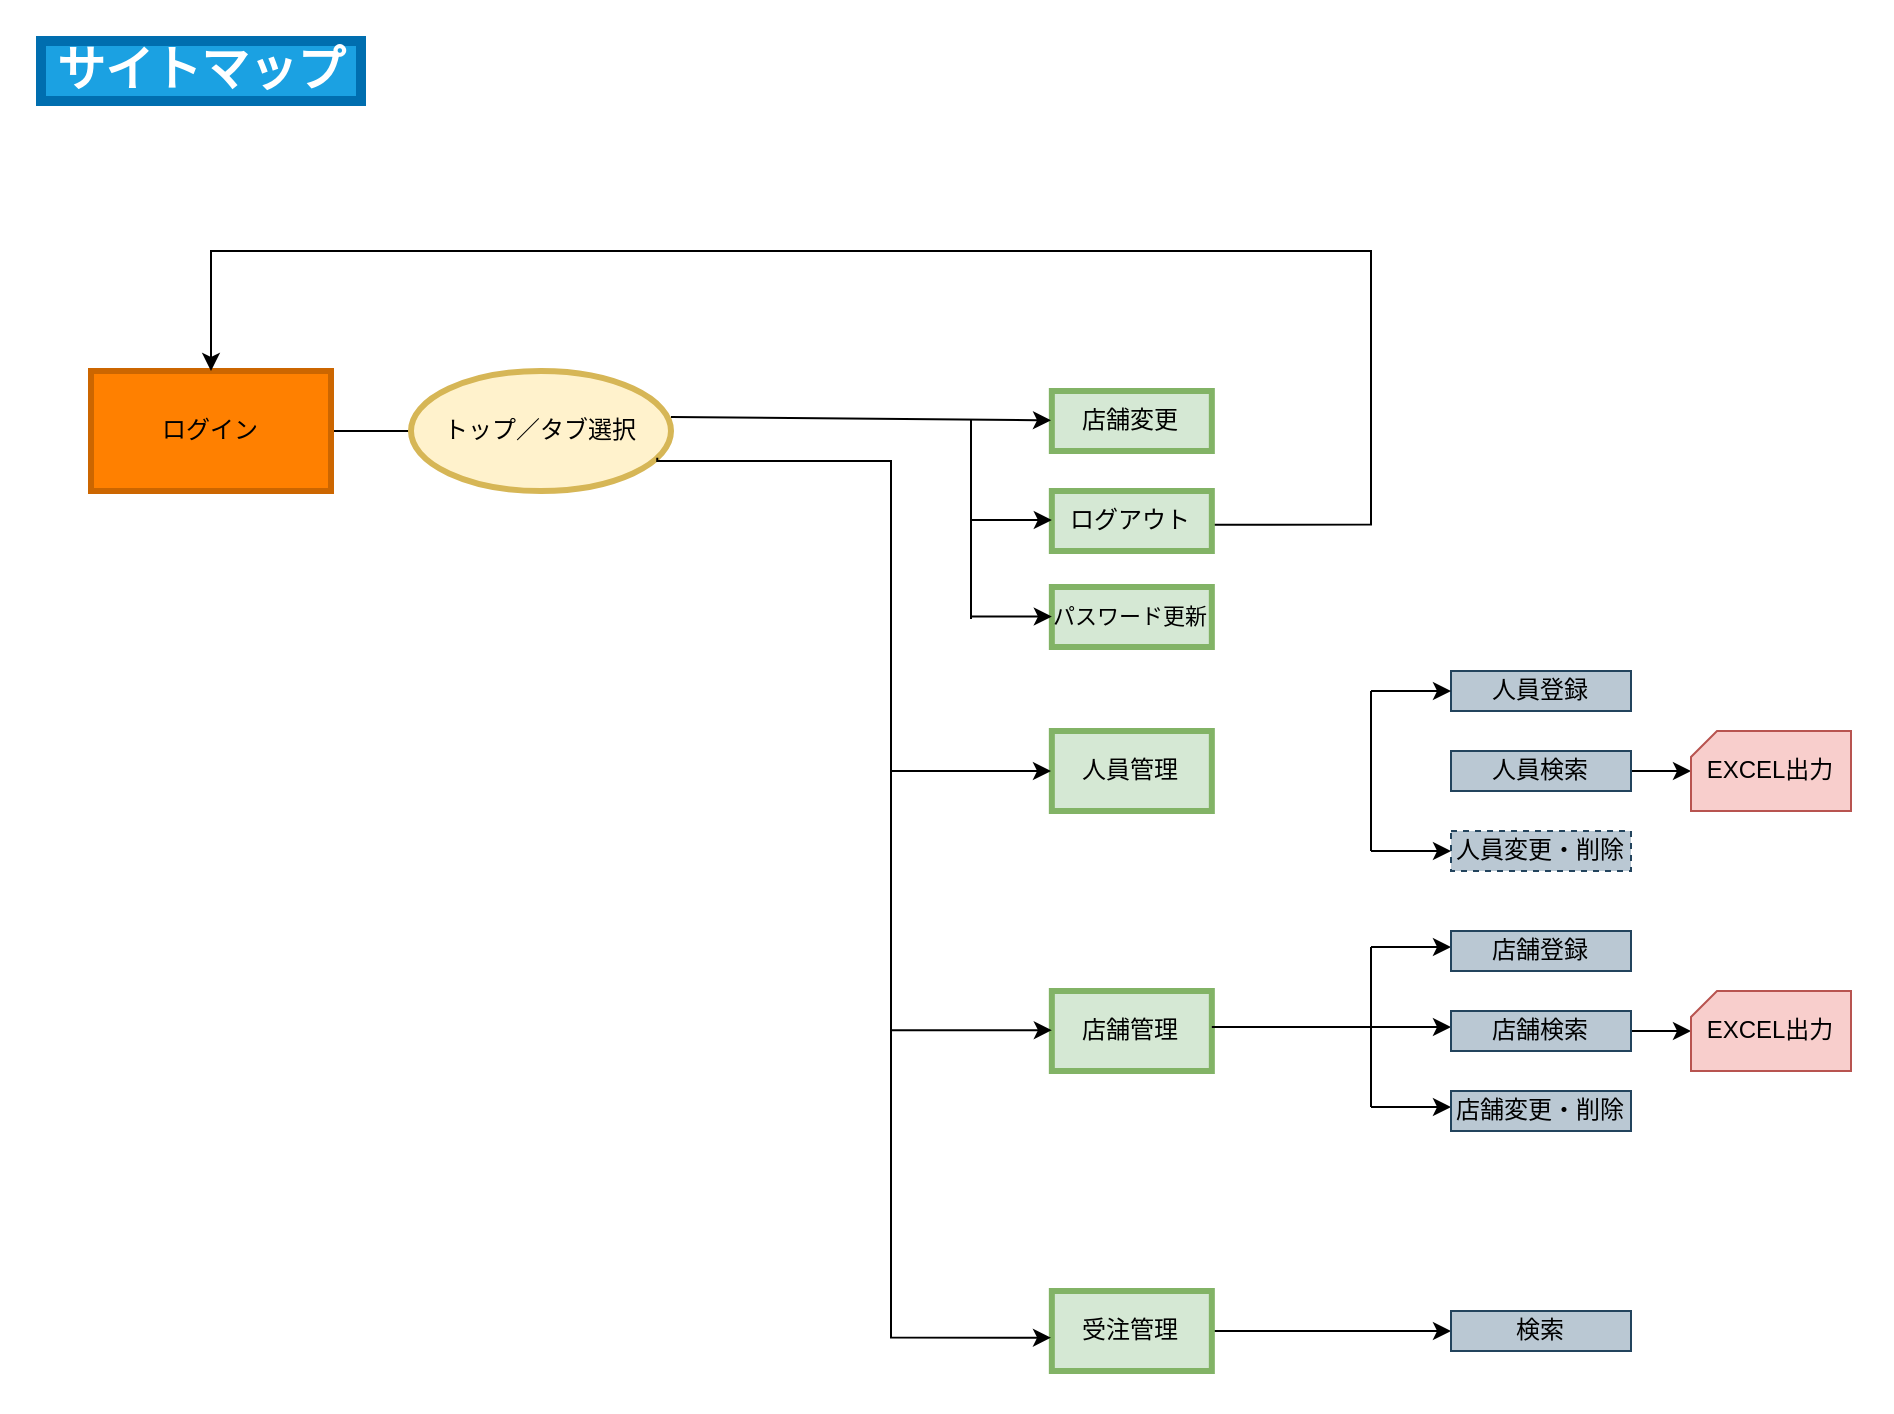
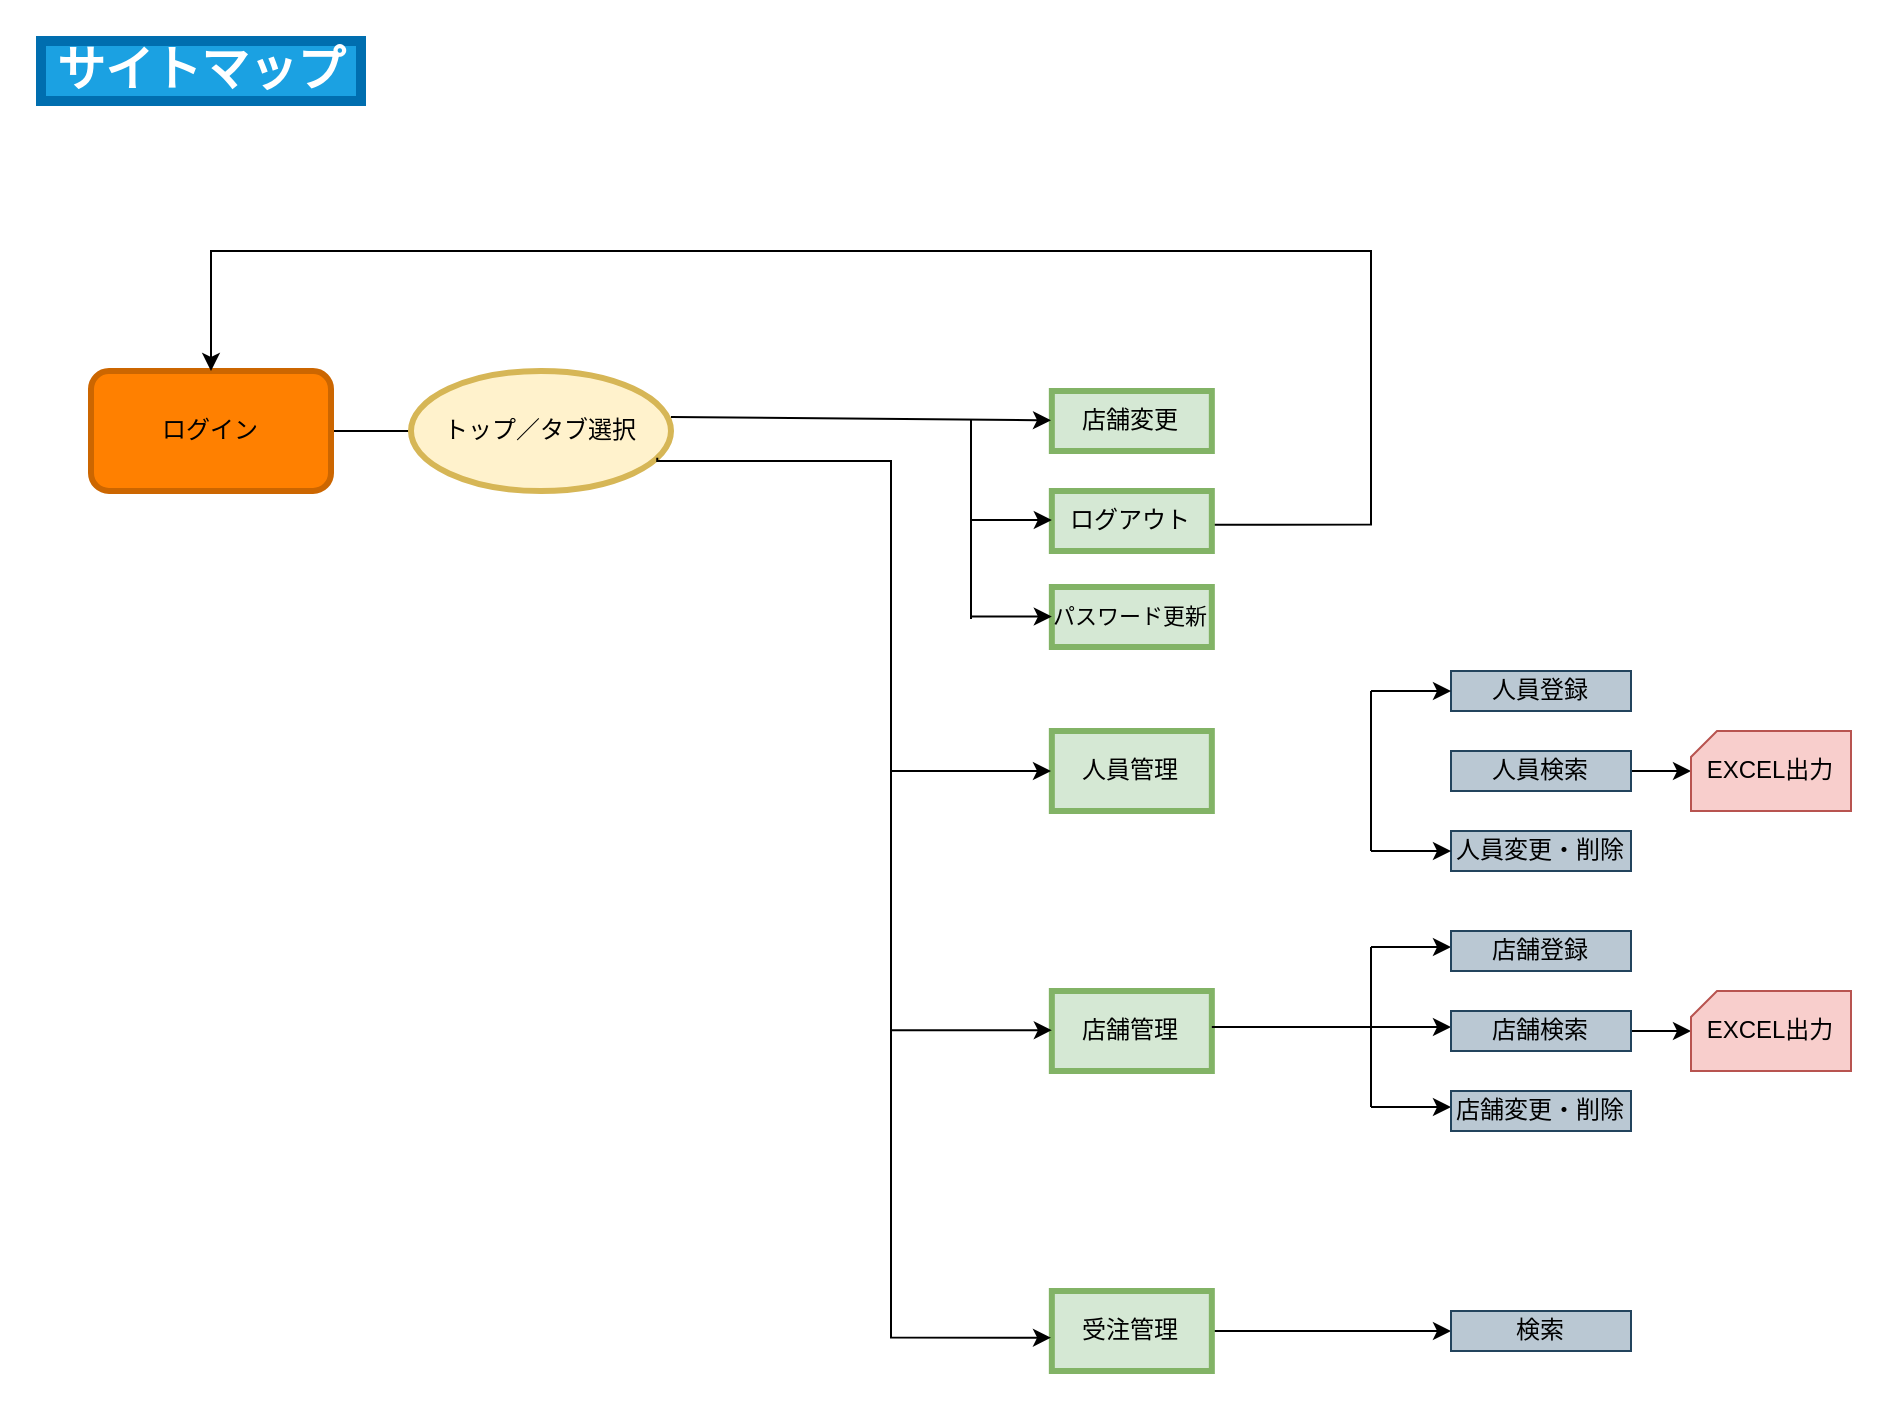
- <mxCell id="3" value="ログイン" style="whiteSpace=wrap;html=1;strokeColor=#CC6600;fillColor=#FF8000;strokeWidth=3;rounded=0;" parent="1" vertex="1"><mxGeometry x="45" y="185" width="120" height="60" as="geometry" /></mxCell>
+ <mxCell id="3" value="ログイン" style="rounded=1;whiteSpace=wrap;html=1;strokeColor=#CC6600;fillColor=#FF8000;strokeWidth=3;" parent="1" vertex="1"><mxGeometry x="45" y="185" width="120" height="60" as="geometry" /></mxCell>
- <mxCell id="17" value="人員変更・削除" style="rounded=0;whiteSpace=wrap;html=1;fillColor=#bac8d3;strokeColor=#23445d;dashed=1;" vertex="1" parent="1"><mxGeometry x="725" y="415" width="90" height="20" as="geometry" /></mxCell>
+ <mxCell id="17" value="人員変更・削除" style="rounded=0;whiteSpace=wrap;html=1;fillColor=#bac8d3;strokeColor=#23445d;" vertex="1" parent="1"><mxGeometry x="725" y="415" width="90" height="20" as="geometry" /></mxCell>
